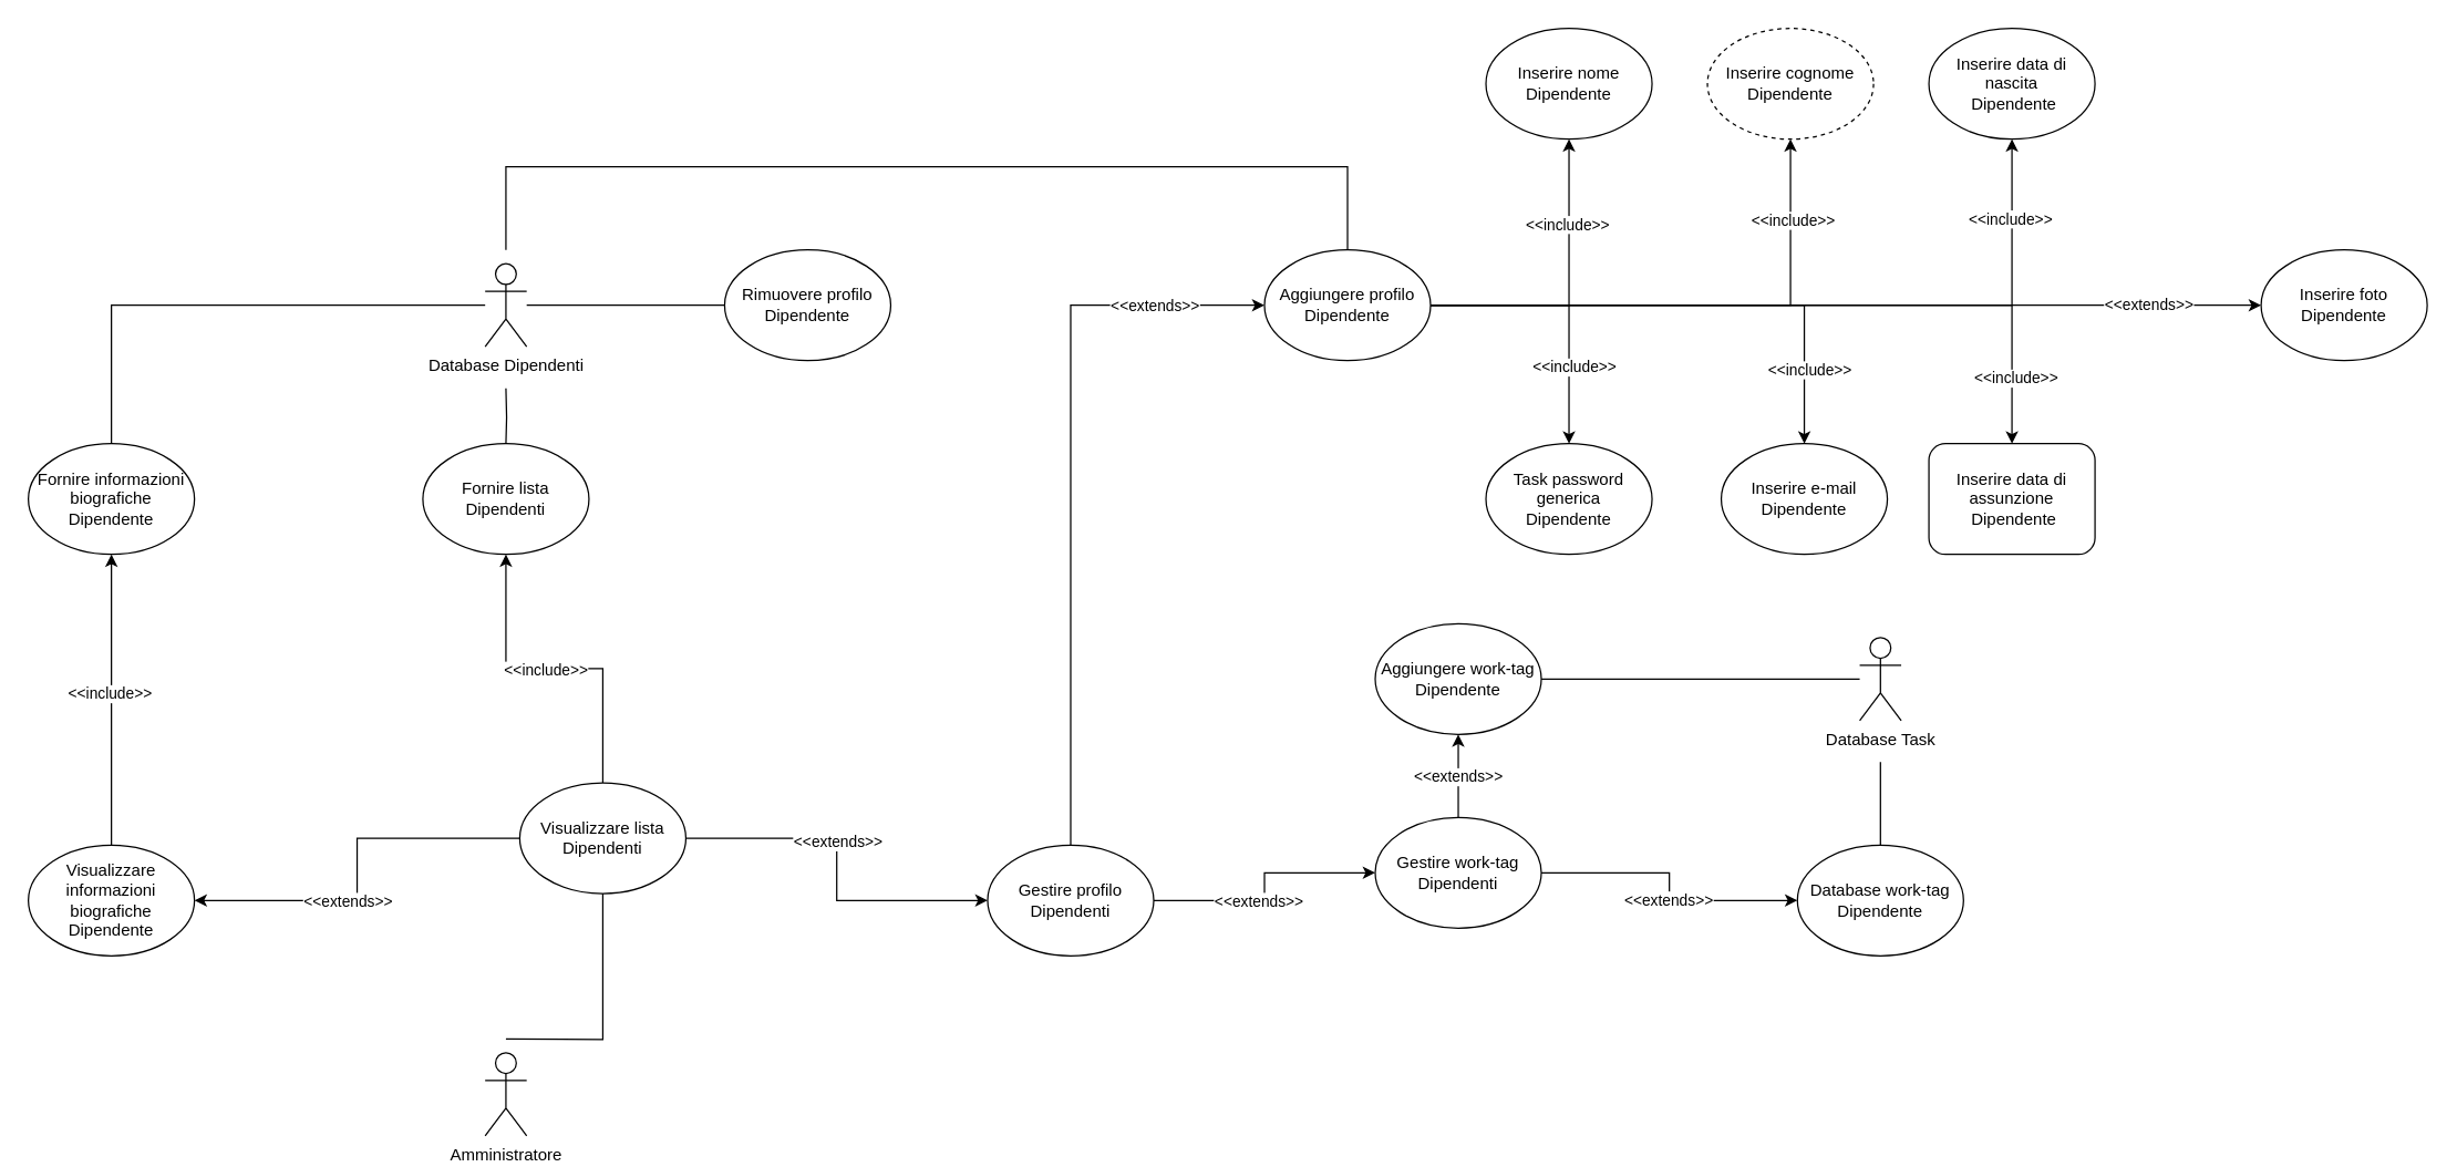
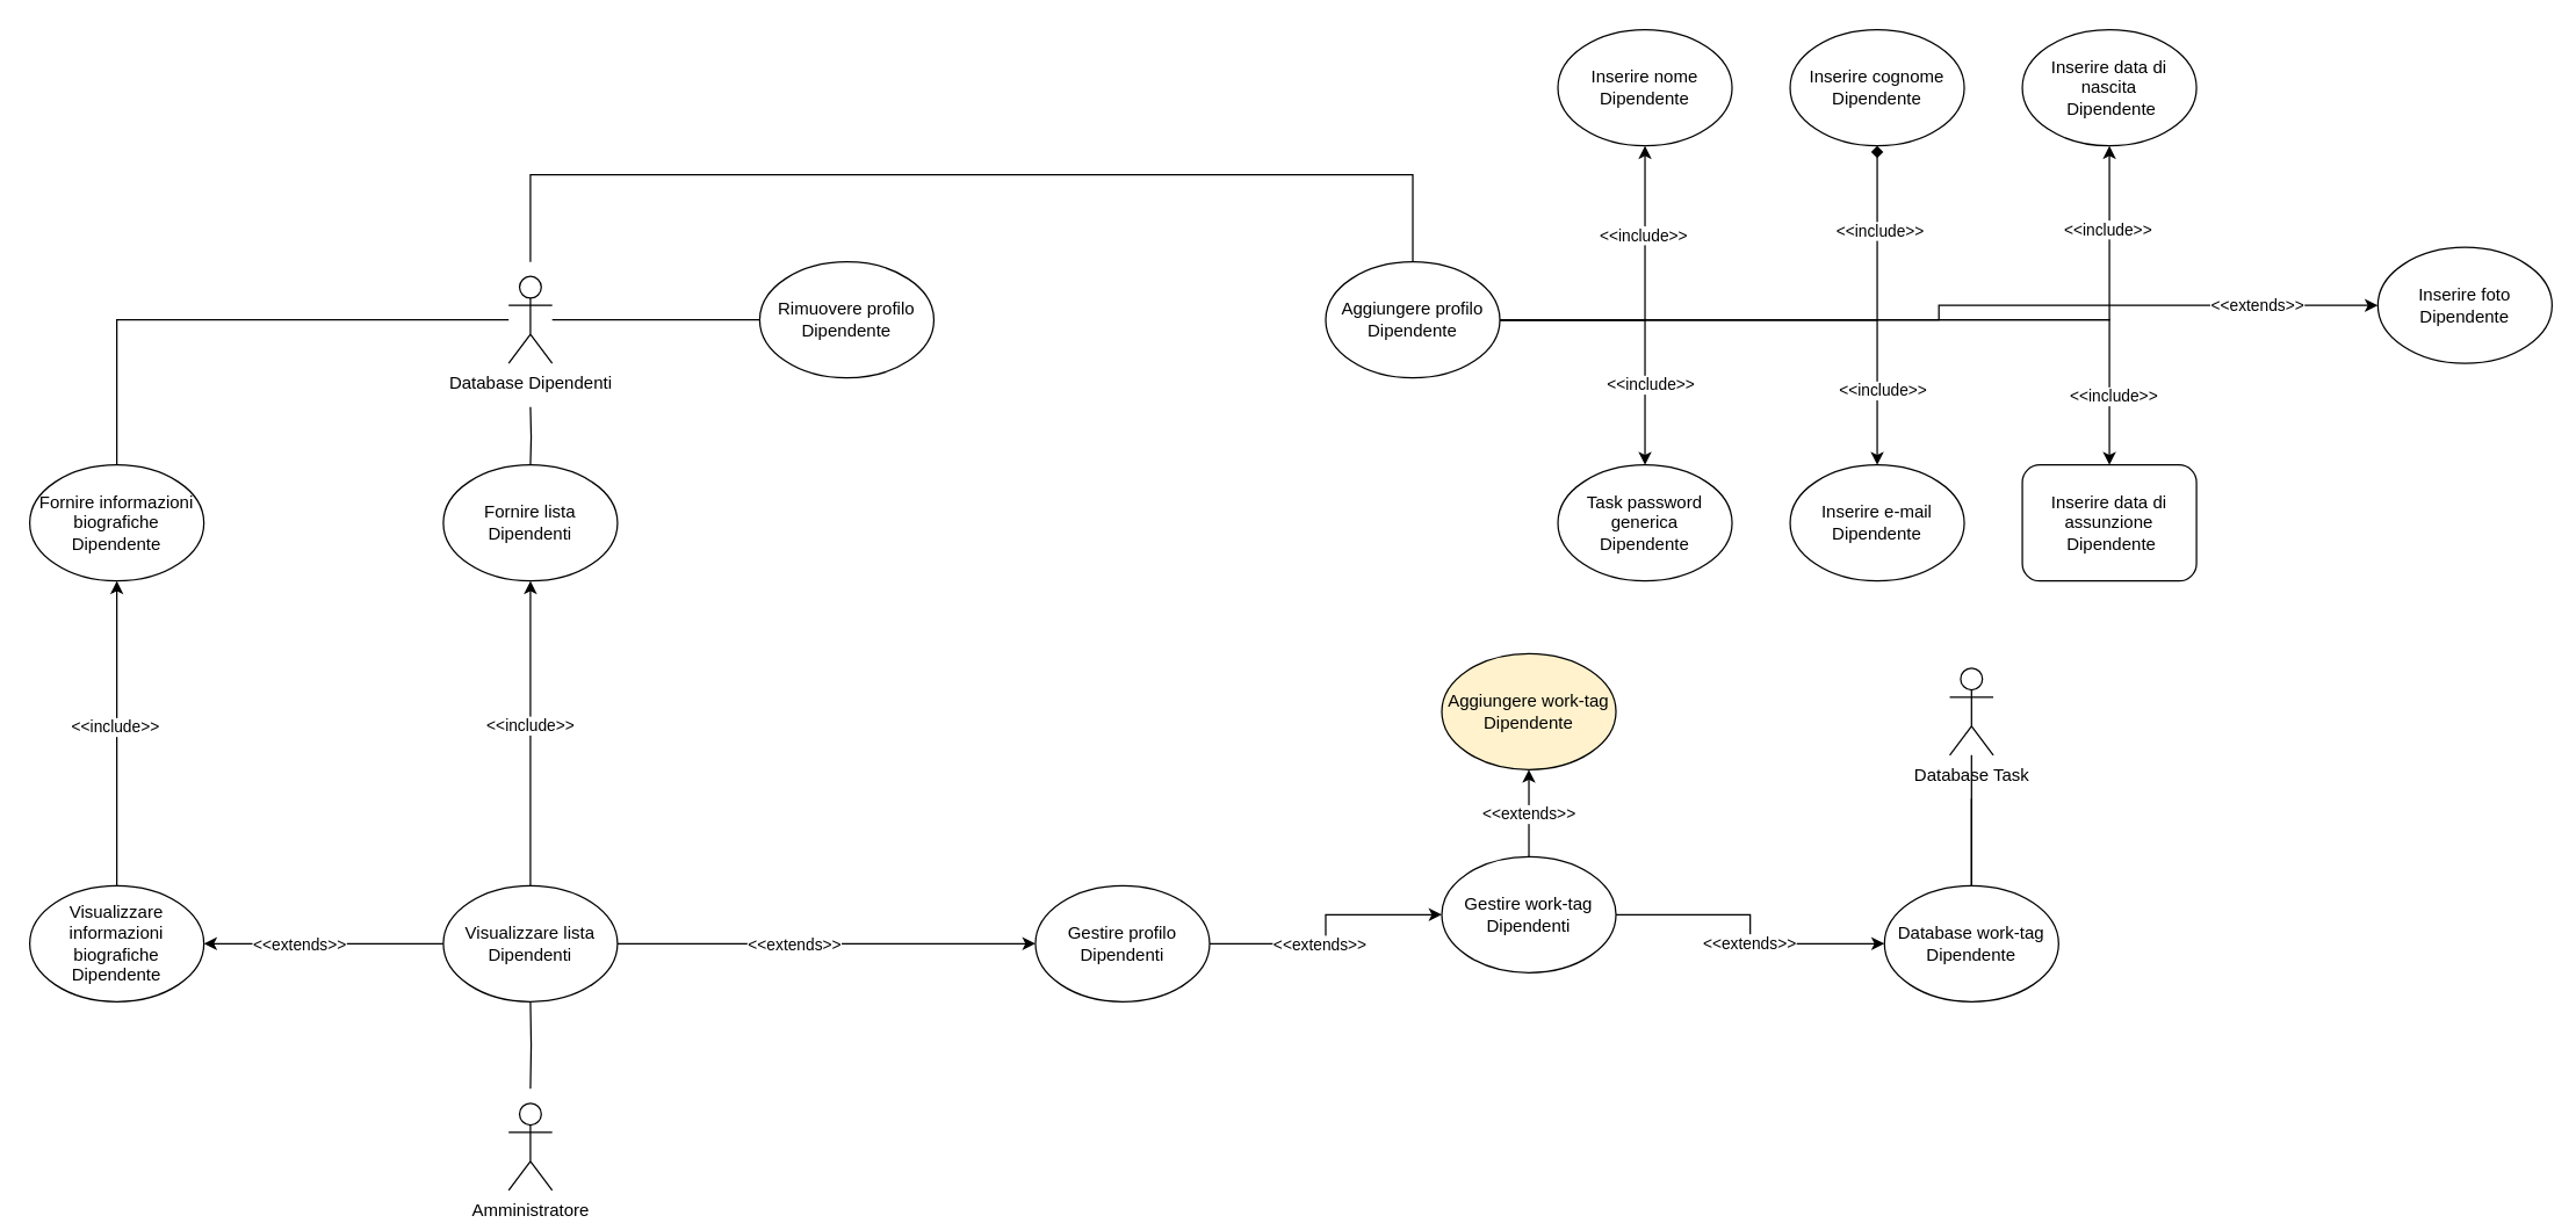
- <mxCell id="21" value="Inserire cognome Dipendente" style="ellipse;whiteSpace=wrap;html=1;dashed=1;" vertex="1" parent="1"><mxGeometry x="1233" y="20" width="120" height="80" as="geometry" /></mxCell>
+ <mxCell id="21" value="Inserire cognome Dipendente" style="ellipse;whiteSpace=wrap;html=1;" vertex="1" parent="1"><mxGeometry x="1233" y="20" width="120" height="80" as="geometry" /></mxCell>
- <mxCell id="8" style="edgeStyle=orthogonalEdgeStyle;rounded=0;orthogonalLoop=1;jettySize=auto;html=1;entryX=0.5;entryY=1;entryDx=0;entryDy=0;" edge="1" parent="1" source="18" target="21"><mxGeometry relative="1" as="geometry" /></mxCell>
+ <mxCell id="8" style="edgeStyle=orthogonalEdgeStyle;rounded=0;orthogonalLoop=1;jettySize=auto;html=1;entryX=0.5;entryY=1;entryDx=0;entryDy=0;endArrow=diamond;" edge="1" parent="1" source="18" target="21"><mxGeometry relative="1" as="geometry" /></mxCell>
- <mxCell id="29" value="Inserire foto Dipendente" style="ellipse;whiteSpace=wrap;html=1;" vertex="1" parent="1"><mxGeometry x="1633" y="180" width="120" height="80" as="geometry" /></mxCell>
+ <mxCell id="29" value="Inserire foto Dipendente" style="ellipse;whiteSpace=wrap;html=1;" vertex="1" parent="1"><mxGeometry x="1638" y="170" width="120" height="80" as="geometry" /></mxCell>
- <mxCell id="26" style="edgeStyle=orthogonalEdgeStyle;rounded=0;orthogonalLoop=1;jettySize=auto;html=1;entryX=0;entryY=0.5;entryDx=0;entryDy=0;" edge="1" parent="1" source="28" target="18"><mxGeometry relative="1" as="geometry"><Array as="points"><mxPoint x="773" y="220" /></Array></mxGeometry></mxCell>
- <mxCell id="27" value="&amp;lt;&amp;lt;extends&amp;gt;&amp;gt;" style="edgeLabel;html=1;align=center;verticalAlign=middle;resizable=0;points=[];" vertex="1" connectable="0" parent="26"><mxGeometry x="0.675" y="-2" relative="1" as="geometry"><mxPoint x="6" y="-2" as="offset" /></mxGeometry></mxCell>
- <mxCell id="54" value="Inserire e-mail Dipendente" style="ellipse;whiteSpace=wrap;html=1;" vertex="1" parent="1"><mxGeometry x="1243" y="320" width="120" height="80" as="geometry" /></mxCell>
+ <mxCell id="54" value="Inserire e-mail Dipendente" style="ellipse;whiteSpace=wrap;html=1;" vertex="1" parent="1"><mxGeometry x="1233" y="320" width="120" height="80" as="geometry" /></mxCell>
- <mxCell id="48" value="Aggiungere work-tag Dipendente" style="ellipse;whiteSpace=wrap;html=1;" vertex="1" parent="1"><mxGeometry x="993" y="450" width="120" height="80" as="geometry" /></mxCell>
+ <mxCell id="48" value="Aggiungere work-tag Dipendente" style="ellipse;whiteSpace=wrap;html=1;fillColor=#fff2cc;" vertex="1" parent="1"><mxGeometry x="993" y="450" width="120" height="80" as="geometry" /></mxCell>
- <mxCell id="51" style="edgeStyle=orthogonalEdgeStyle;rounded=0;orthogonalLoop=1;jettySize=auto;html=1;entryX=1;entryY=0.5;entryDx=0;entryDy=0;endArrow=none;endFill=0;" edge="1" parent="1" source="52" target="48"><mxGeometry relative="1" as="geometry" /></mxCell>
+ <mxCell id="51" style="edgeStyle=orthogonalEdgeStyle;rounded=0;orthogonalLoop=1;jettySize=auto;html=1;endArrow=none;endFill=0;" edge="1" parent="1" source="52" target="50"><mxGeometry relative="1" as="geometry" /></mxCell>
- <mxCell id="36" value="Visualizzare lista Dipendenti" style="ellipse;whiteSpace=wrap;html=1;" vertex="1" parent="1"><mxGeometry x="375" y="565" width="120" height="80" as="geometry" /></mxCell>
+ <mxCell id="36" value="Visualizzare lista Dipendenti" style="ellipse;whiteSpace=wrap;html=1;" vertex="1" parent="1"><mxGeometry x="305" y="610" width="120" height="80" as="geometry" /></mxCell>
